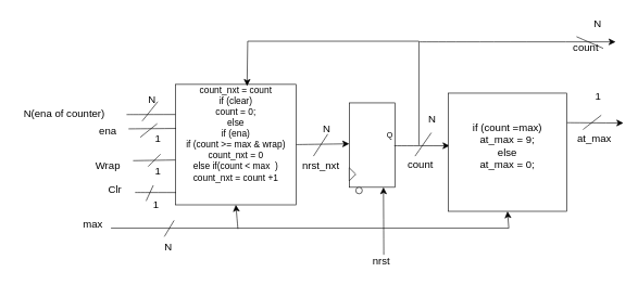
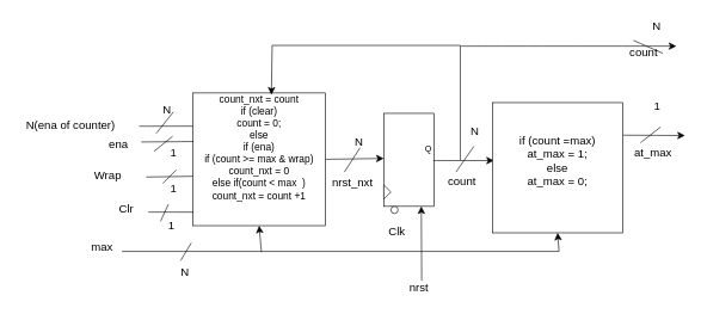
- <mxCell id="12" value="&lt;div&gt;if (count =max)&lt;/div&gt;&lt;div&gt;at_max = 9;&lt;/div&gt;&lt;div&gt;else&lt;/div&gt;&lt;div&gt;at_max = 0;&lt;/div&gt;&lt;div&gt;&lt;br&gt;&lt;/div&gt;" style="whiteSpace=wrap;html=1;aspect=fixed;fontSize=16;" vertex="1" parent="1"><mxGeometry x="687" y="143" width="182" height="182" as="geometry" /></mxCell>
+ <mxCell id="12" value="&lt;div&gt;if (count =max)&lt;/div&gt;&lt;div&gt;at_max = 1;&lt;/div&gt;&lt;div&gt;else&lt;/div&gt;&lt;div&gt;at_max = 0;&lt;/div&gt;&lt;div&gt;&lt;br&gt;&lt;/div&gt;" style="whiteSpace=wrap;html=1;aspect=fixed;fontSize=16;" vertex="1" parent="1"><mxGeometry x="687" y="143" width="182" height="182" as="geometry" /></mxCell>
- <mxCell id="31" value="Wrap" style="text;html=1;align=center;verticalAlign=middle;resizable=0;points=[];autosize=1;strokeColor=none;fillColor=none;fontSize=16;" vertex="1" parent="1"><mxGeometry x="136" y="238" width="56" height="31" as="geometry" /></mxCell>
+ <mxCell id="31" value="Wrap" style="text;html=1;align=center;verticalAlign=middle;resizable=0;points=[];autosize=1;strokeColor=none;fillColor=none;fontSize=16;" vertex="1" parent="1"><mxGeometry x="121" y="228" width="56" height="31" as="geometry" /></mxCell>
+ <mxCell id="9" value="Clk" style="text;html=1;align=center;verticalAlign=middle;resizable=0;points=[];autosize=1;strokeColor=none;fillColor=none;fontSize=16;" vertex="1" parent="1"><mxGeometry x="532" y="306" width="41" height="31" as="geometry" /></mxCell>
